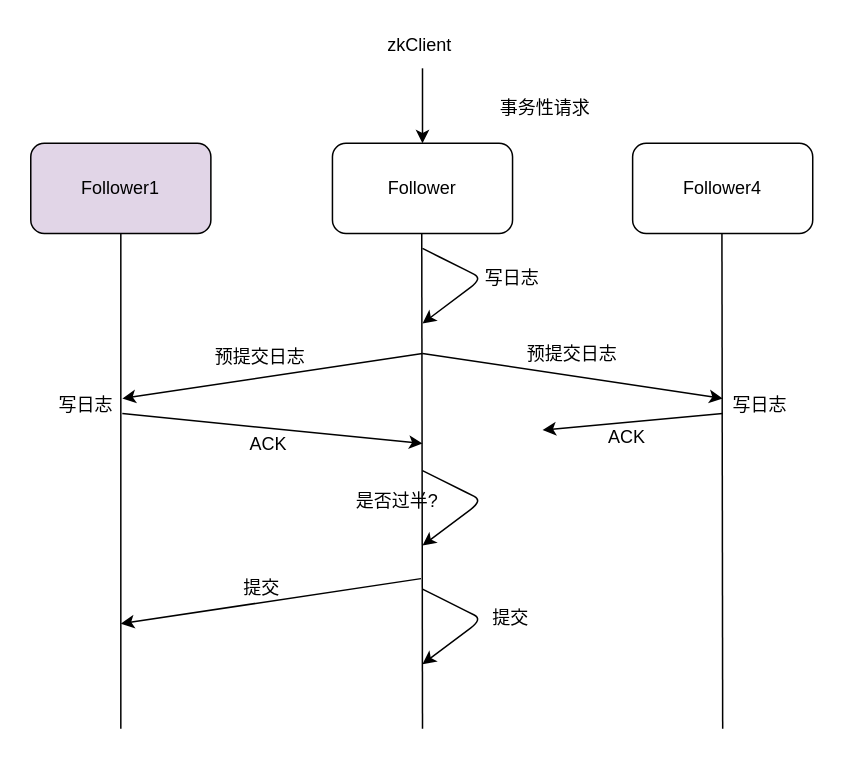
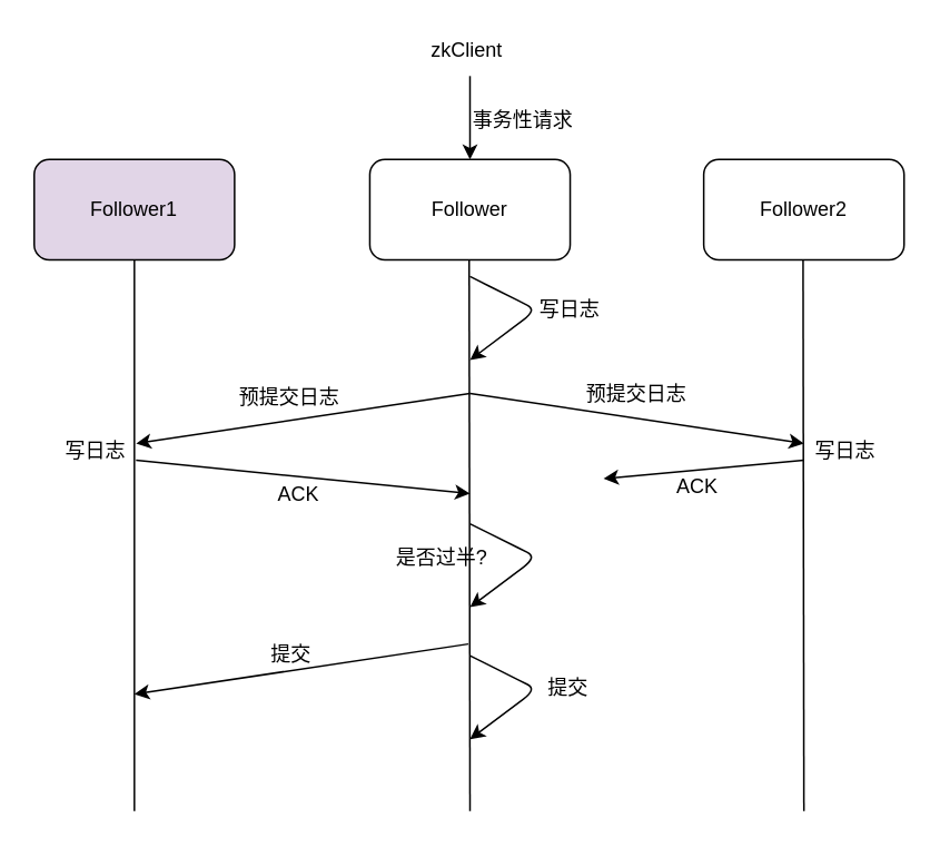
- <mxCell id="10" value="事务性请求" style="text;html=1;resizable=0;points=[];autosize=1;align=left;verticalAlign=top;spacingTop=-4;" vertex="1" parent="1"><mxGeometry x="331" y="61.5" width="80" height="20" as="geometry" /></mxCell>
+ <mxCell id="10" value="事务性请求" style="text;html=1;resizable=0;points=[];autosize=1;align=left;verticalAlign=top;spacingTop=-4;" vertex="1" parent="1"><mxGeometry x="281" y="61.5" width="80" height="20" as="geometry" /></mxCell>
- <mxCell id="4" value="Follower4" style="rounded=1;whiteSpace=wrap;html=1;" vertex="1" parent="1"><mxGeometry x="421" y="95" width="120" height="60" as="geometry" /></mxCell>
+ <mxCell id="4" value="Follower2" style="rounded=1;whiteSpace=wrap;html=1;" vertex="1" parent="1"><mxGeometry x="421" y="95" width="120" height="60" as="geometry" /></mxCell>
